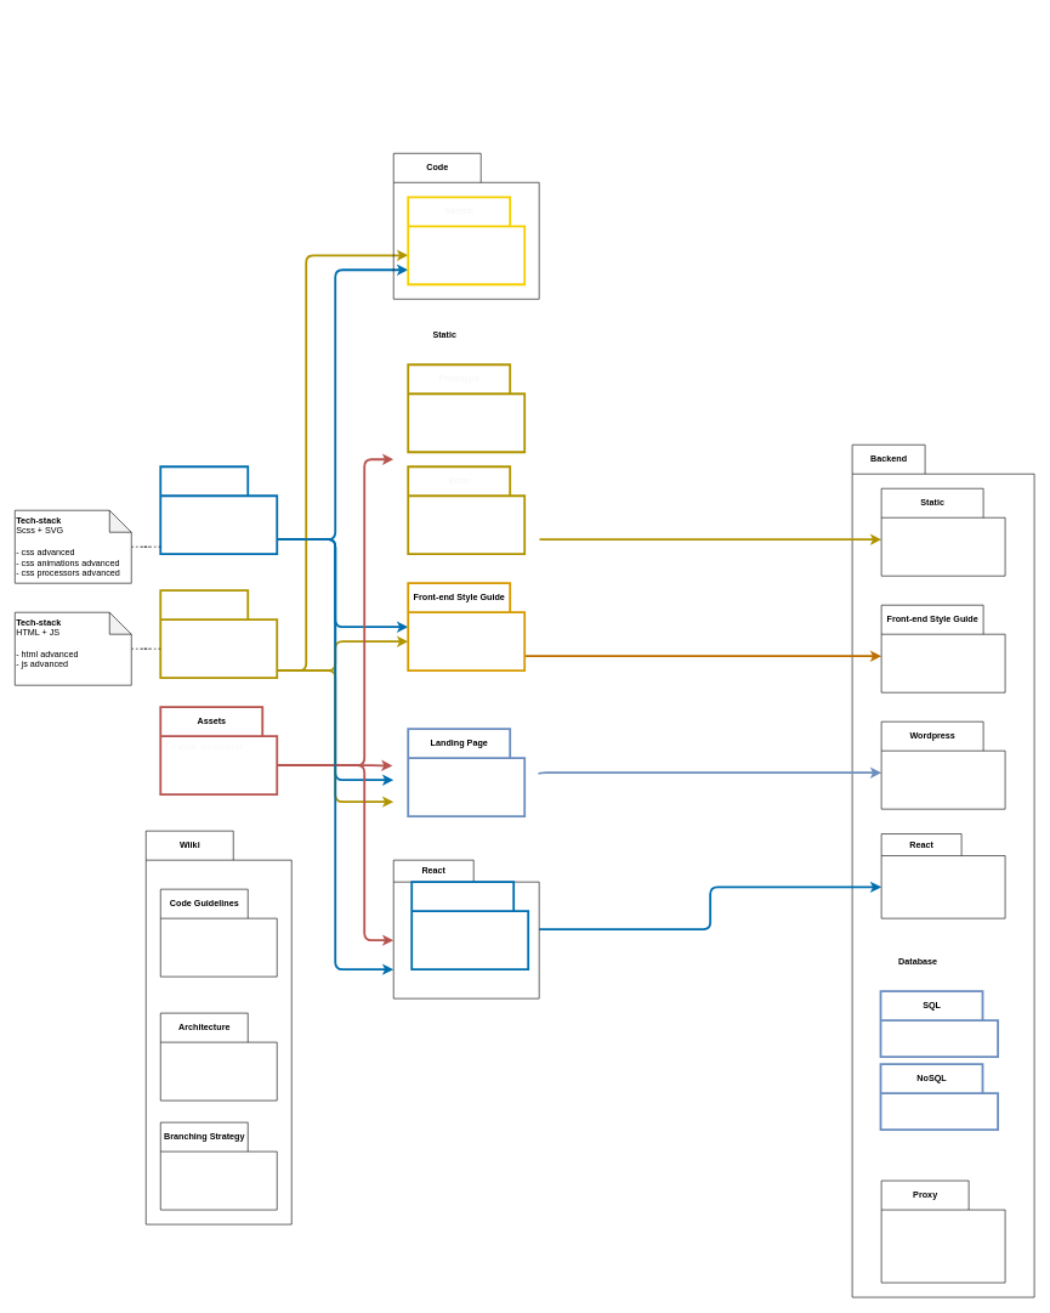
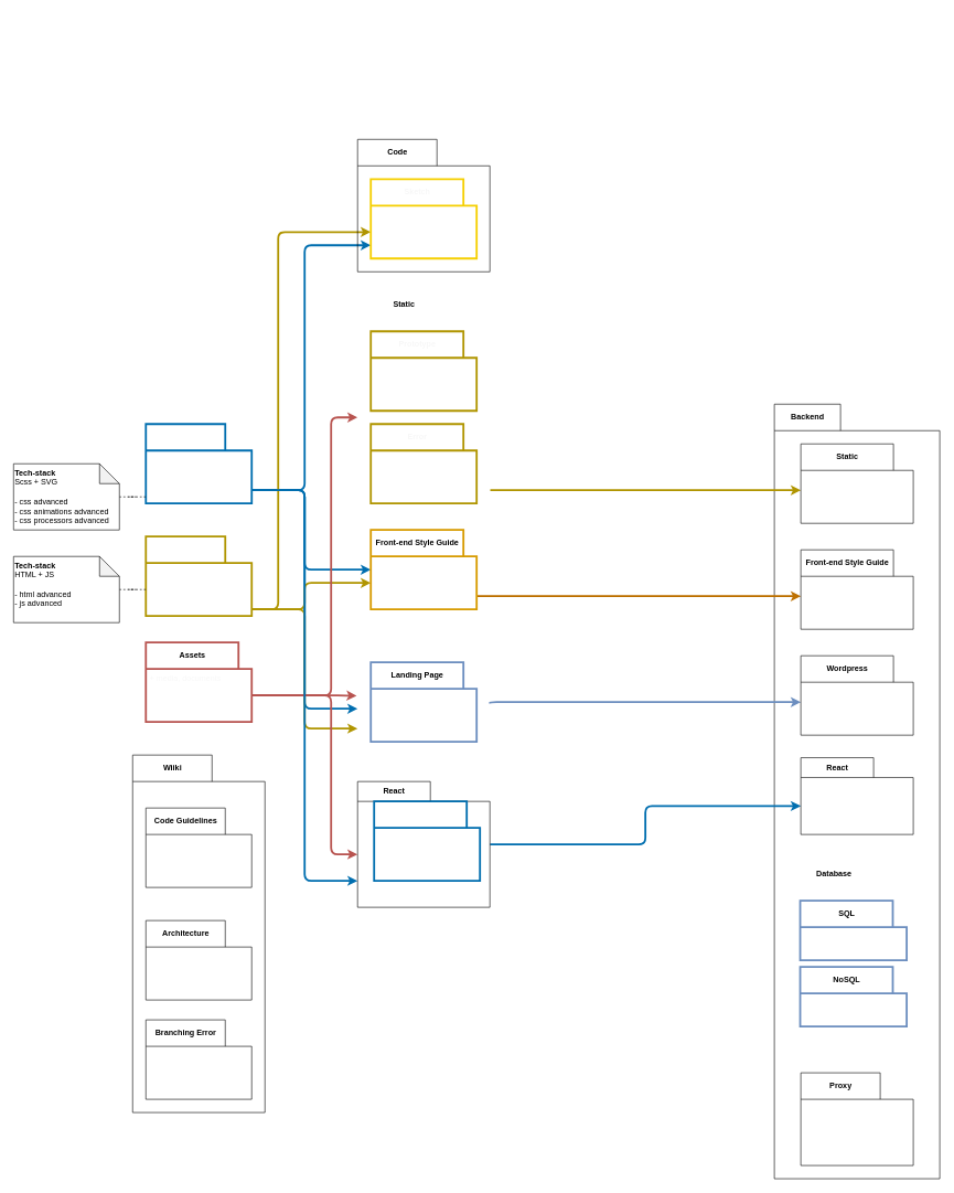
- <mxCell id="33" value="Branching Strategy" style="shape=folder;fontStyle=1;tabWidth=120;tabHeight=40;tabPosition=left;html=1;boundedLbl=1;labelInHeader=1;container=1;collapsible=0;recursiveResize=0;fillColor=none;" parent="30" vertex="1"><mxGeometry x="20" y="400" width="160" height="120" as="geometry" /></mxCell>
+ <mxCell id="33" value="Branching Error" style="shape=folder;fontStyle=1;tabWidth=120;tabHeight=40;tabPosition=left;html=1;boundedLbl=1;labelInHeader=1;container=1;collapsible=0;recursiveResize=0;fillColor=none;" parent="30" vertex="1"><mxGeometry x="20" y="400" width="160" height="120" as="geometry" /></mxCell>
